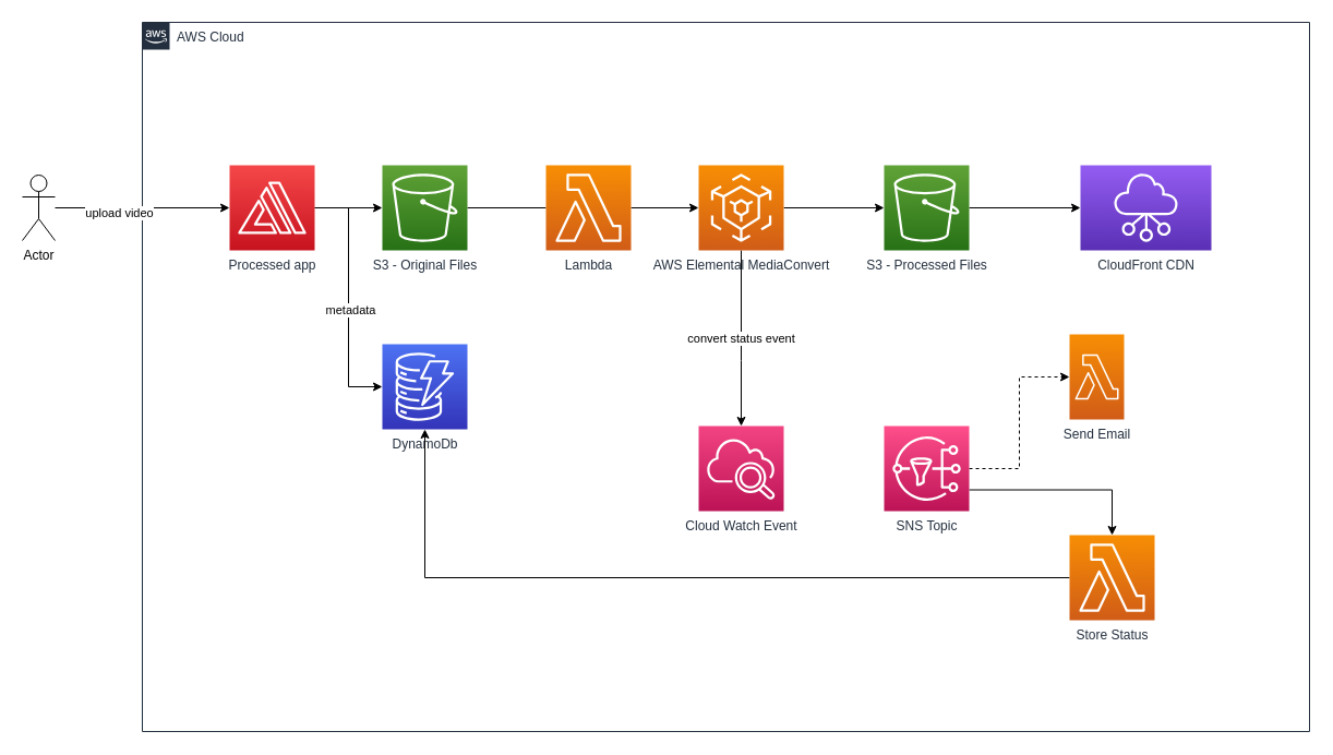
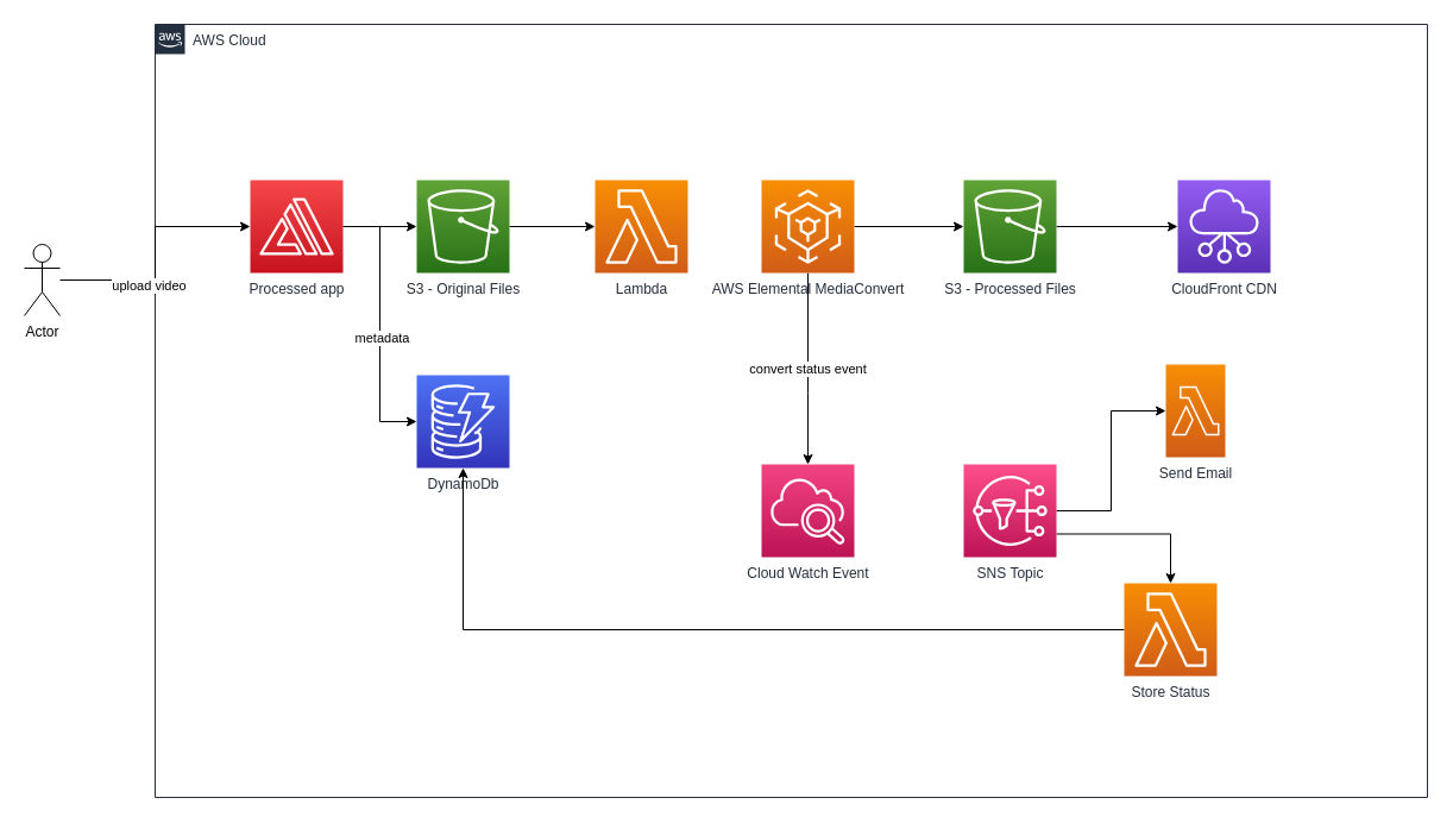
- <mxCell id="27" value="Actor" style="shape=umlActor;verticalLabelPosition=bottom;verticalAlign=top;html=1;outlineConnect=0;" vertex="1" parent="1"><mxGeometry x="20" y="160" width="30" height="60" as="geometry" /></mxCell>
+ <mxCell id="27" value="Actor" style="shape=umlActor;verticalLabelPosition=bottom;verticalAlign=top;html=1;outlineConnect=0;" vertex="1" parent="1"><mxGeometry x="20" y="205" width="30" height="60" as="geometry" /></mxCell>
- <mxCell id="3" style="edgeStyle=orthogonalEdgeStyle;rounded=0;orthogonalLoop=1;jettySize=auto;html=1;entryX=0;entryY=0.5;entryDx=0;entryDy=0;entryPerimeter=0;endArrow=none;" edge="1" parent="2" source="4" target="11"><mxGeometry relative="1" as="geometry" /></mxCell>
+ <mxCell id="3" style="edgeStyle=orthogonalEdgeStyle;rounded=0;orthogonalLoop=1;jettySize=auto;html=1;entryX=0;entryY=0.5;entryDx=0;entryDy=0;entryPerimeter=0;" edge="1" parent="2" source="4" target="11"><mxGeometry relative="1" as="geometry" /></mxCell>
- <mxCell id="10" style="edgeStyle=orthogonalEdgeStyle;rounded=0;orthogonalLoop=1;jettySize=auto;html=1;entryX=0;entryY=0.5;entryDx=0;entryDy=0;entryPerimeter=0;" edge="1" parent="2" source="11" target="14"><mxGeometry relative="1" as="geometry" /></mxCell>
- <mxCell id="9" value="CloudFront CDN" style="sketch=0;points=[[0,0,0],[0.25,0,0],[0.5,0,0],[0.75,0,0],[1,0,0],[0,1,0],[0.25,1,0],[0.5,1,0],[0.75,1,0],[1,1,0],[0,0.25,0],[0,0.5,0],[0,0.75,0],[1,0.25,0],[1,0.5,0],[1,0.75,0]];outlineConnect=0;fontColor=#232F3E;gradientColor=#945DF2;gradientDirection=north;fillColor=#5A30B5;strokeColor=#ffffff;dashed=0;verticalLabelPosition=bottom;verticalAlign=top;align=center;html=1;fontSize=12;fontStyle=0;aspect=fixed;shape=mxgraph.aws4.resourceIcon;resIcon=mxgraph.aws4.networking_and_content_delivery;" vertex="1" parent="2"><mxGeometry x="860" y="131" width="120" height="78" as="geometry" /></mxCell>
+ <mxCell id="9" value="CloudFront CDN" style="sketch=0;points=[[0,0,0],[0.25,0,0],[0.5,0,0],[0.75,0,0],[1,0,0],[0,1,0],[0.25,1,0],[0.5,1,0],[0.75,1,0],[1,1,0],[0,0.25,0],[0,0.5,0],[0,0.75,0],[1,0.25,0],[1,0.5,0],[1,0.75,0]];outlineConnect=0;fontColor=#232F3E;gradientColor=#945DF2;gradientDirection=north;fillColor=#5A30B5;strokeColor=#ffffff;dashed=0;verticalLabelPosition=bottom;verticalAlign=top;align=center;html=1;fontSize=12;fontStyle=0;aspect=fixed;shape=mxgraph.aws4.resourceIcon;resIcon=mxgraph.aws4.networking_and_content_delivery;" vertex="1" parent="2"><mxGeometry x="860" y="131" width="78" height="78" as="geometry" /></mxCell>
- <mxCell id="20" style="edgeStyle=orthogonalEdgeStyle;rounded=0;orthogonalLoop=1;jettySize=auto;html=1;entryX=0;entryY=0.5;entryDx=0;entryDy=0;entryPerimeter=0;dashed=1;" edge="1" parent="2" source="22" target="18"><mxGeometry relative="1" as="geometry" /></mxCell>
+ <mxCell id="20" style="edgeStyle=orthogonalEdgeStyle;rounded=0;orthogonalLoop=1;jettySize=auto;html=1;entryX=0;entryY=0.5;entryDx=0;entryDy=0;entryPerimeter=0;" edge="1" parent="2" source="22" target="18"><mxGeometry relative="1" as="geometry" /></mxCell>
- <mxCell id="24" value="Store Status" style="sketch=0;points=[[0,0,0],[0.25,0,0],[0.5,0,0],[0.75,0,0],[1,0,0],[0,1,0],[0.25,1,0],[0.5,1,0],[0.75,1,0],[1,1,0],[0,0.25,0],[0,0.5,0],[0,0.75,0],[1,0.25,0],[1,0.5,0],[1,0.75,0]];outlineConnect=0;fontColor=#232F3E;gradientColor=#F78E04;gradientDirection=north;fillColor=#D05C17;strokeColor=#ffffff;dashed=0;verticalLabelPosition=bottom;verticalAlign=top;align=center;html=1;fontSize=12;fontStyle=0;aspect=fixed;shape=mxgraph.aws4.resourceIcon;resIcon=mxgraph.aws4.lambda;" vertex="1" parent="2"><mxGeometry x="850" y="470" width="78" height="78" as="geometry" /></mxCell>
+ <mxCell id="24" value="Store Status" style="sketch=0;points=[[0,0,0],[0.25,0,0],[0.5,0,0],[0.75,0,0],[1,0,0],[0,1,0],[0.25,1,0],[0.5,1,0],[0.75,1,0],[1,1,0],[0,0.25,0],[0,0.5,0],[0,0.75,0],[1,0.25,0],[1,0.5,0],[1,0.75,0]];outlineConnect=0;fontColor=#232F3E;gradientColor=#F78E04;gradientDirection=north;fillColor=#D05C17;strokeColor=#ffffff;dashed=0;verticalLabelPosition=bottom;verticalAlign=top;align=center;html=1;fontSize=12;fontStyle=0;aspect=fixed;shape=mxgraph.aws4.resourceIcon;resIcon=mxgraph.aws4.lambda;" vertex="1" parent="2"><mxGeometry x="815" y="470" width="78" height="78" as="geometry" /></mxCell>
